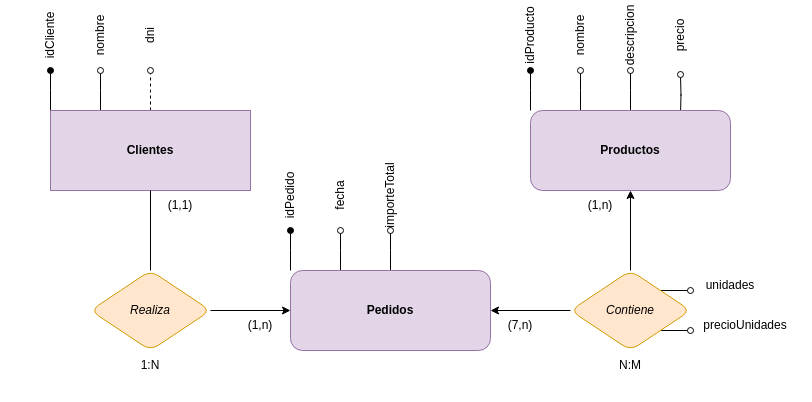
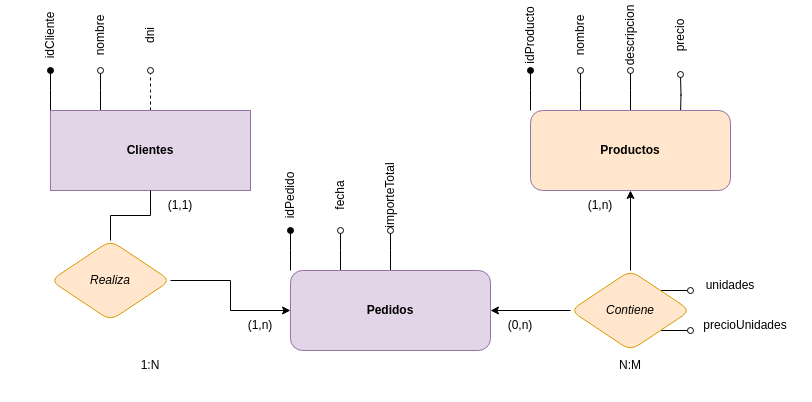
- <mxCell id="10" value="&lt;b&gt;Productos&lt;/b&gt;" style="rounded=1;whiteSpace=wrap;html=1;fillColor=#e1d5e7;strokeColor=#9673a6;" parent="1" vertex="1"><mxGeometry x="530" y="110" width="200" height="80" as="geometry" /></mxCell>
+ <mxCell id="10" value="&lt;b&gt;Productos&lt;/b&gt;" style="rounded=1;whiteSpace=wrap;html=1;fillColor=#ffe6cc;strokeColor=#9673a6;" parent="1" vertex="1"><mxGeometry x="530" y="110" width="200" height="80" as="geometry" /></mxCell>
- <mxCell id="17" value="&lt;i&gt;Realiza&lt;/i&gt;" style="rhombus;whiteSpace=wrap;html=1;rounded=1;fillColor=#ffe6cc;strokeColor=#d79b00;" parent="1" vertex="1"><mxGeometry x="90" y="270" width="120" height="80" as="geometry" /></mxCell>
+ <mxCell id="17" value="&lt;i&gt;Realiza&lt;/i&gt;" style="rhombus;whiteSpace=wrap;html=1;rounded=1;fillColor=#ffe6cc;strokeColor=#d79b00;" parent="1" vertex="1"><mxGeometry x="50" y="240" width="120" height="80" as="geometry" /></mxCell>
- <mxCell id="37" value="(7,n)" style="text;html=1;strokeColor=none;fillColor=none;align=center;verticalAlign=middle;whiteSpace=wrap;rounded=0;" vertex="1" parent="1"><mxGeometry x="490" y="310" width="60" height="30" as="geometry" /></mxCell>
+ <mxCell id="37" value="(0,n)" style="text;html=1;strokeColor=none;fillColor=none;align=center;verticalAlign=middle;whiteSpace=wrap;rounded=0;" vertex="1" parent="1"><mxGeometry x="490" y="310" width="60" height="30" as="geometry" /></mxCell>
